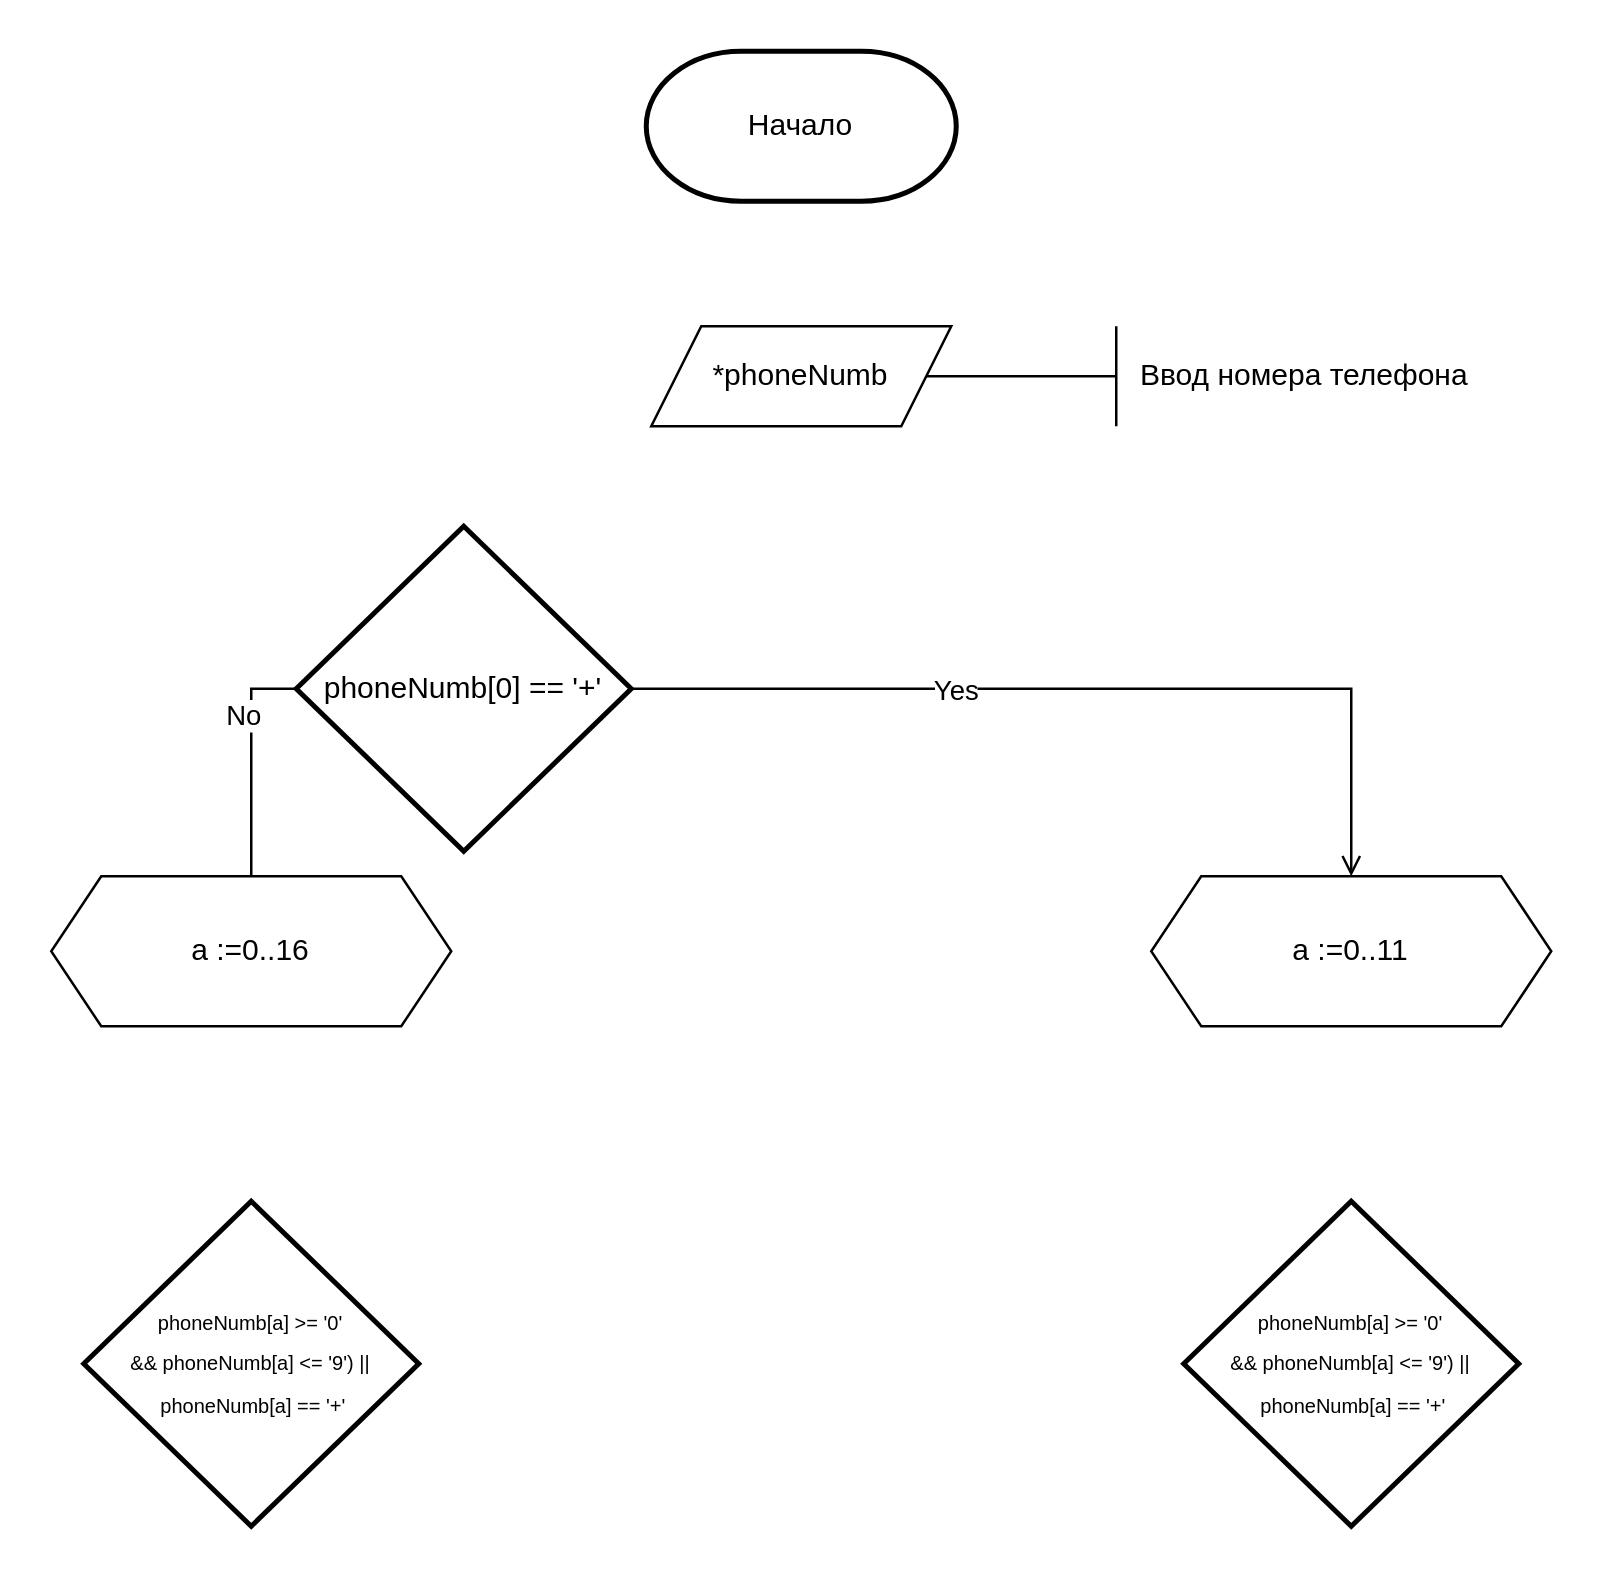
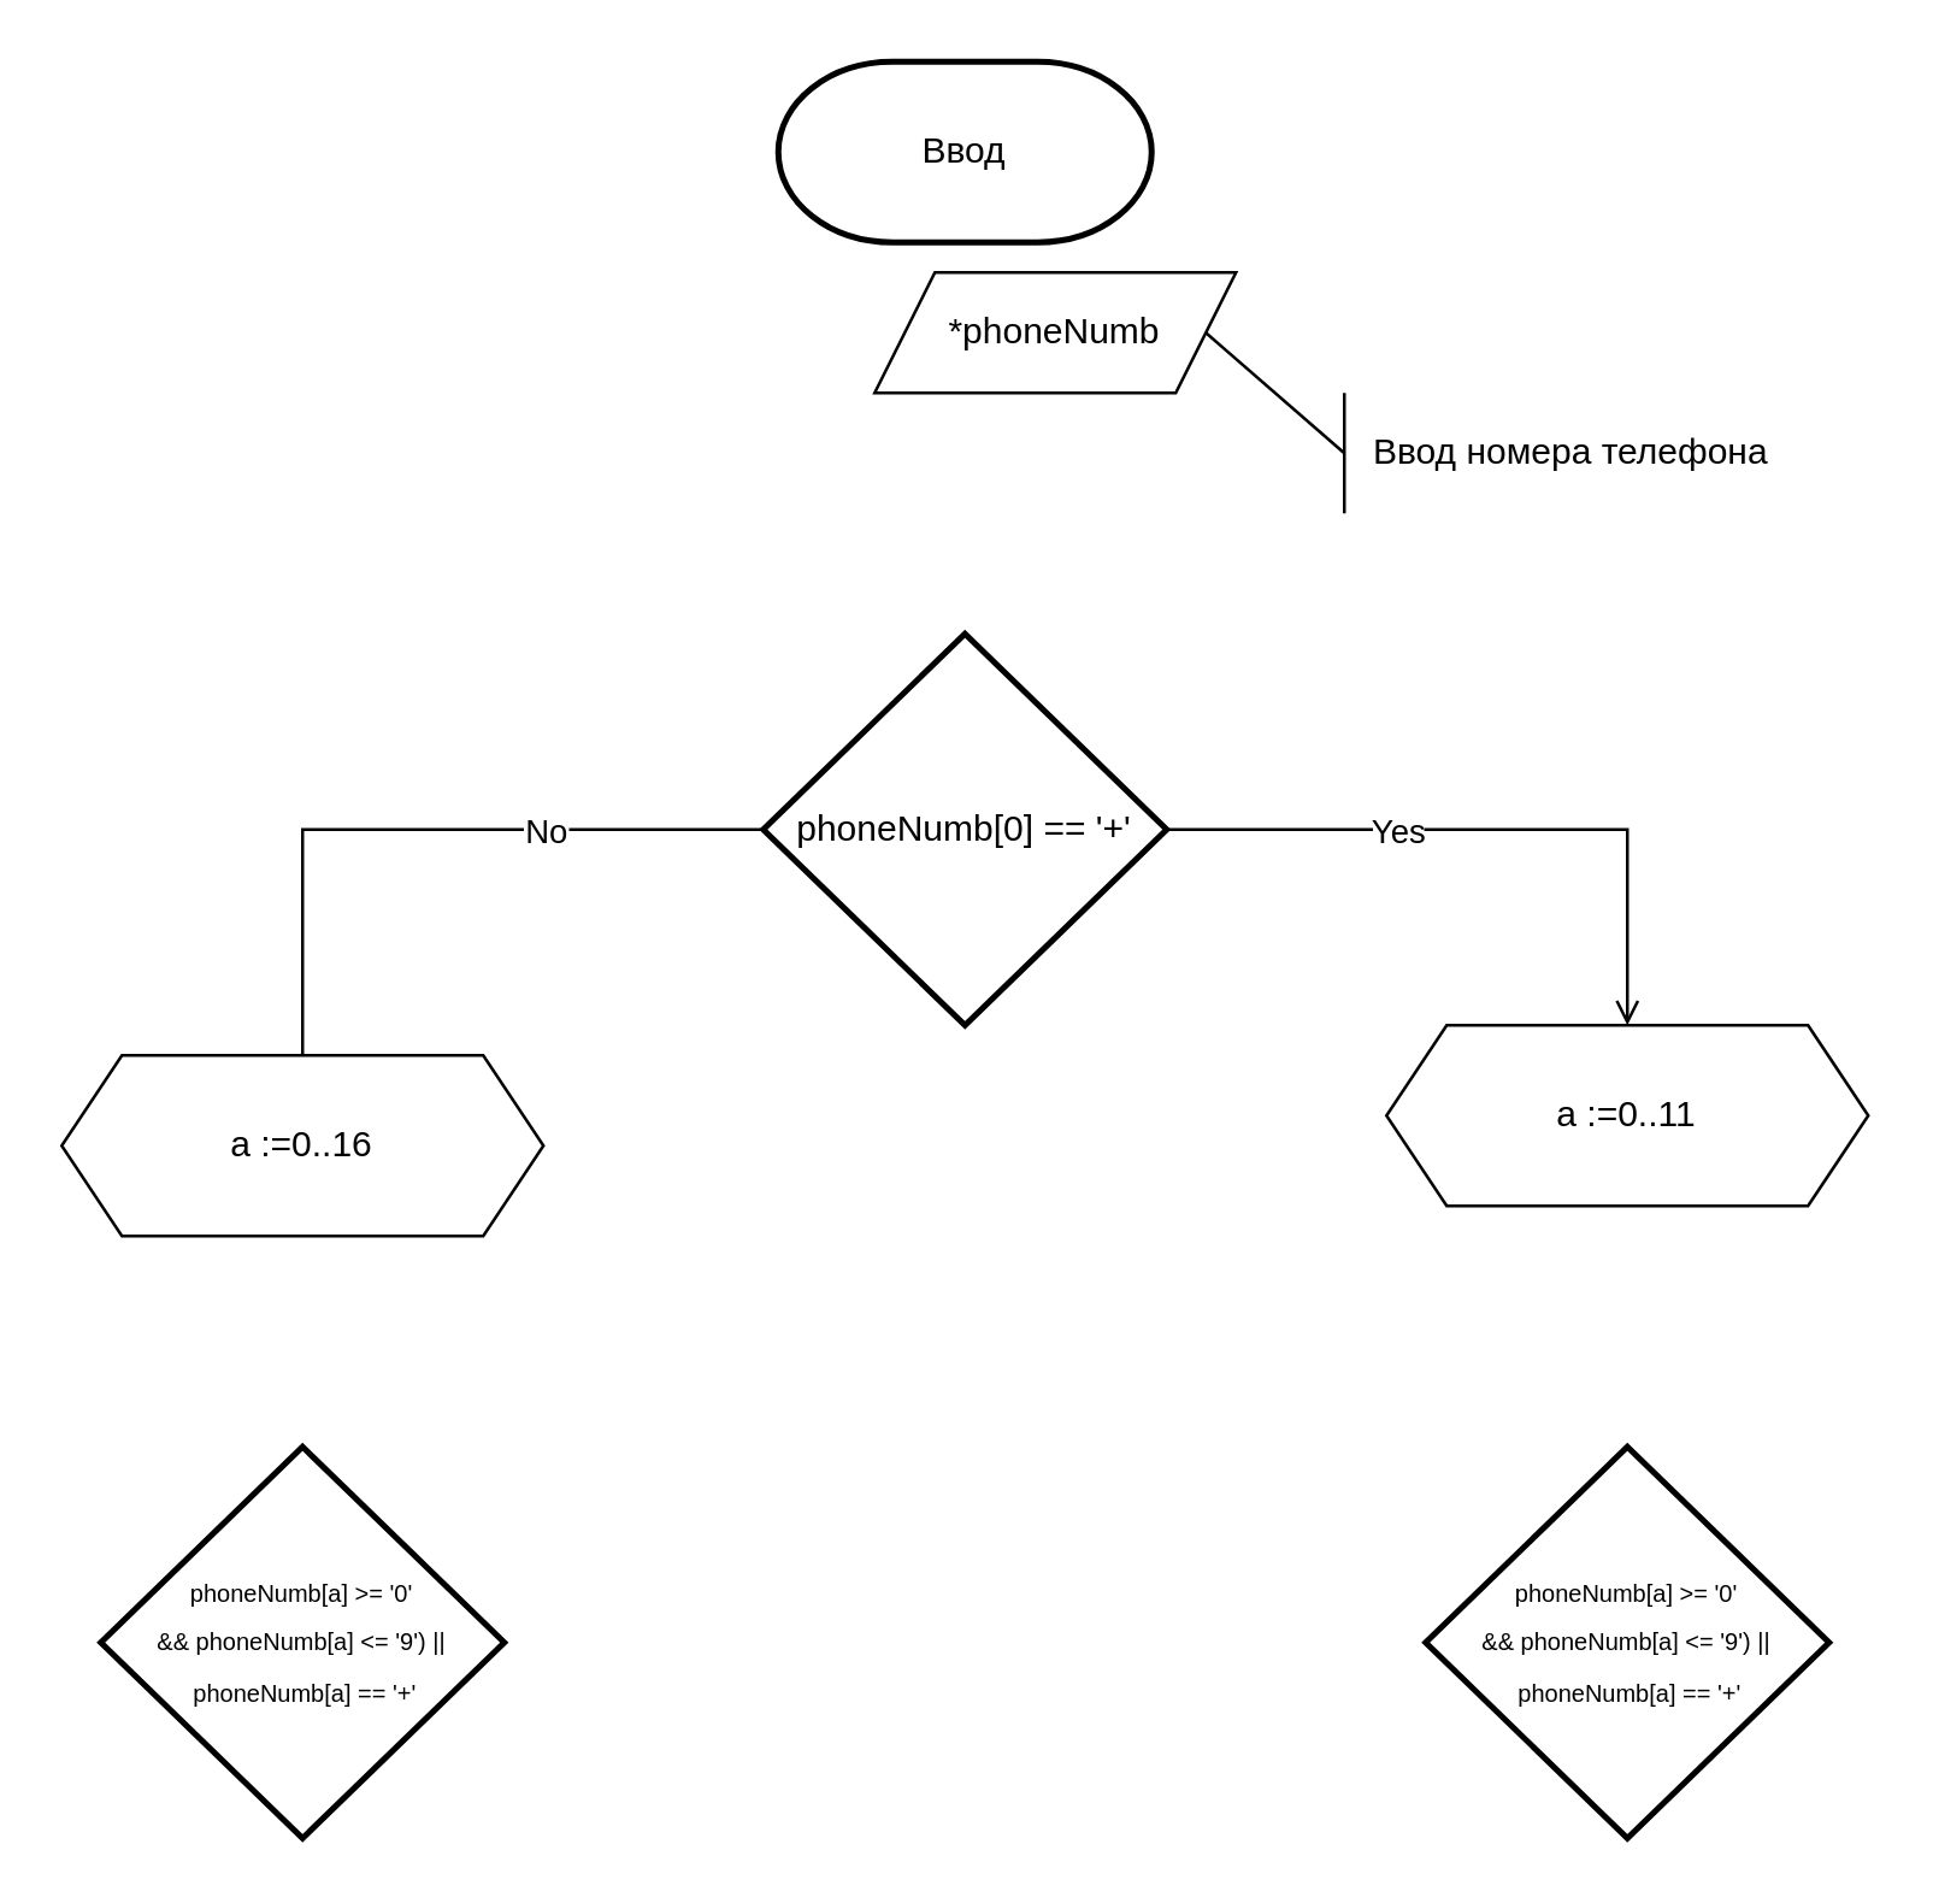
- <mxCell id="2" value="Начало" style="strokeWidth=2;html=1;shape=mxgraph.flowchart.terminator;whiteSpace=wrap;" vertex="1" parent="1"><mxGeometry x="258" y="20" width="124" height="60" as="geometry" /></mxCell>
+ <mxCell id="2" value="Ввод" style="strokeWidth=2;html=1;shape=mxgraph.flowchart.terminator;whiteSpace=wrap;" vertex="1" parent="1"><mxGeometry x="258" y="20" width="124" height="60" as="geometry" /></mxCell>
- <mxCell id="3" value="*phoneNumb" style="shape=parallelogram;perimeter=parallelogramPerimeter;whiteSpace=wrap;html=1;fixedSize=1;" vertex="1" parent="1"><mxGeometry x="260" y="130" width="120" height="40" as="geometry" /></mxCell>
+ <mxCell id="3" value="*phoneNumb" style="shape=parallelogram;perimeter=parallelogramPerimeter;whiteSpace=wrap;html=1;fixedSize=1;" vertex="1" parent="1"><mxGeometry x="290" y="90" width="120" height="40" as="geometry" /></mxCell>
- <mxCell id="7" value="phoneNumb[0] == '+'" style="strokeWidth=2;html=1;shape=mxgraph.flowchart.decision;whiteSpace=wrap;" vertex="1" parent="1"><mxGeometry x="118" y="210" width="134" height="130" as="geometry" /></mxCell>
+ <mxCell id="7" value="phoneNumb[0] == '+'" style="strokeWidth=2;html=1;shape=mxgraph.flowchart.decision;whiteSpace=wrap;" vertex="1" parent="1"><mxGeometry x="253" y="210" width="134" height="130" as="geometry" /></mxCell>
- <mxCell id="9" value="a :=0..11" style="shape=hexagon;perimeter=hexagonPerimeter2;whiteSpace=wrap;html=1;fixedSize=1;" vertex="1" parent="1"><mxGeometry x="460" y="350" width="160" height="60" as="geometry" /></mxCell>
+ <mxCell id="9" value="a :=0..11" style="shape=hexagon;perimeter=hexagonPerimeter2;whiteSpace=wrap;html=1;fixedSize=1;" vertex="1" parent="1"><mxGeometry x="460" y="340" width="160" height="60" as="geometry" /></mxCell>
